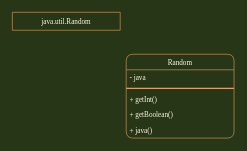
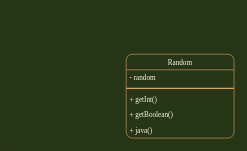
- <mxCell id="8" value="java.util.Random" style="swimlane;fontStyle=0;childLayout=stackLayout;horizontal=1;startSize=30;fillColor=none;horizontalStack=0;resizeParent=1;resizeParentMax=0;resizeLast=0;collapsible=1;marginBottom=0;strokeColor=#DDA15E;fontColor=#FEFAE0;fontFamily=Lucida Console;align=center;arcSize=0;rounded=1;" parent="1" vertex="1"><mxGeometry x="20" y="20" width="180" height="30" as="geometry" /></mxCell>
- <mxCell id="3" value="- java" style="text;strokeColor=none;fillColor=none;align=left;verticalAlign=top;spacingLeft=4;spacingRight=4;overflow=hidden;rotatable=0;points=[[0,0.5],[1,0.5]];portConstraint=eastwest;fontColor=#FEFAE0;fontFamily=Lucida Console;rounded=1;" parent="2" vertex="1"><mxGeometry y="26" width="180" height="26" as="geometry" /></mxCell>
+ <mxCell id="3" value="- random" style="text;strokeColor=none;fillColor=none;align=left;verticalAlign=top;spacingLeft=4;spacingRight=4;overflow=hidden;rotatable=0;points=[[0,0.5],[1,0.5]];portConstraint=eastwest;fontColor=#FEFAE0;fontFamily=Lucida Console;rounded=1;" parent="2" vertex="1"><mxGeometry y="26" width="180" height="26" as="geometry" /></mxCell>
